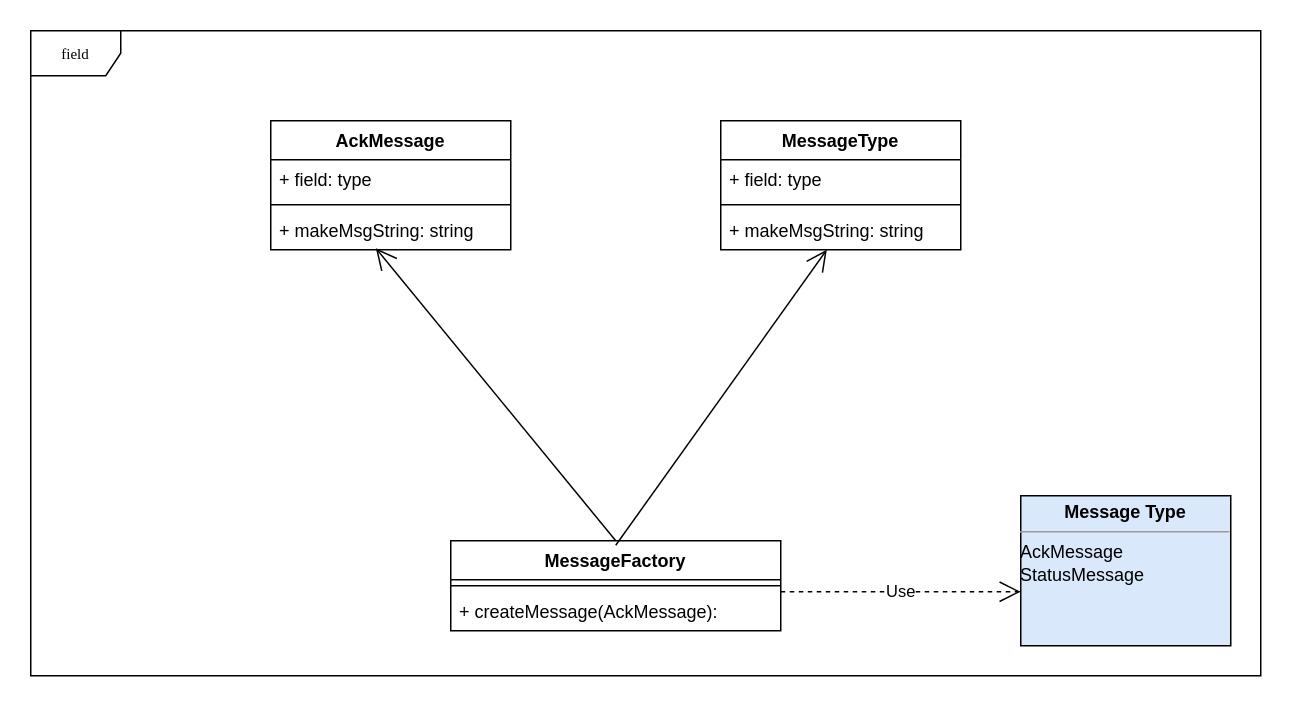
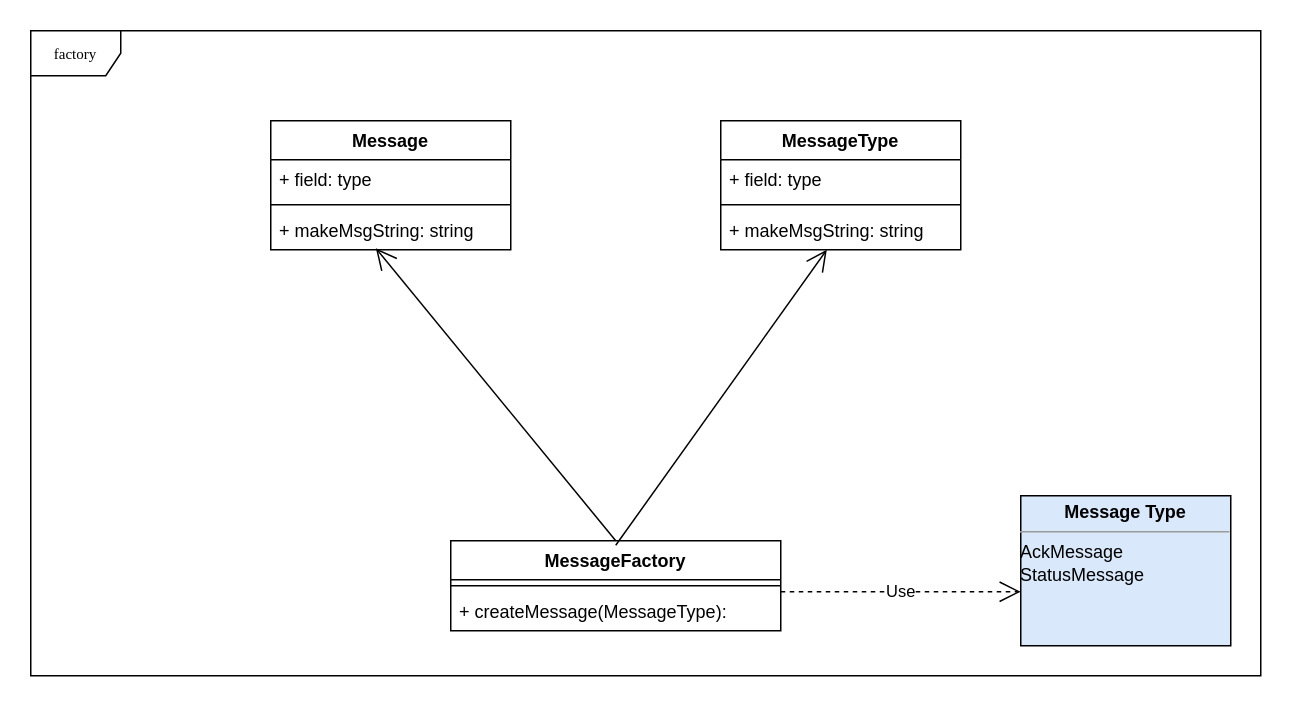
- <mxCell id="2" value="field" style="shape=umlFrame;whiteSpace=wrap;html=1;rounded=0;shadow=0;comic=0;labelBackgroundColor=none;strokeColor=#000000;strokeWidth=1;fillColor=#ffffff;fontFamily=Verdana;fontSize=10;fontColor=#000000;align=center;" parent="1" vertex="1"><mxGeometry y="20" width="820" height="430" as="geometry" x="20" /></mxCell>
+ <mxCell id="2" value="factory" style="shape=umlFrame;whiteSpace=wrap;html=1;rounded=0;shadow=0;comic=0;labelBackgroundColor=none;strokeColor=#000000;strokeWidth=1;fillColor=#ffffff;fontFamily=Verdana;fontSize=10;fontColor=#000000;align=center;" parent="1" vertex="1"><mxGeometry y="20" width="820" height="430" as="geometry" x="20" /></mxCell>
- <mxCell id="8" value="AckMessage" style="swimlane;fontStyle=1;align=center;verticalAlign=top;childLayout=stackLayout;horizontal=1;startSize=26;horizontalStack=0;resizeParent=1;resizeParentMax=0;resizeLast=0;collapsible=1;marginBottom=0;" vertex="1" parent="7"><mxGeometry width="160" height="86" as="geometry" /></mxCell>
+ <mxCell id="8" value="Message" style="swimlane;fontStyle=1;align=center;verticalAlign=top;childLayout=stackLayout;horizontal=1;startSize=26;horizontalStack=0;resizeParent=1;resizeParentMax=0;resizeLast=0;collapsible=1;marginBottom=0;" vertex="1" parent="7"><mxGeometry width="160" height="86" as="geometry" /></mxCell>
- <mxCell id="6" value="+ createMessage(AckMessage): " style="text;strokeColor=none;fillColor=none;align=left;verticalAlign=top;spacingLeft=4;spacingRight=4;overflow=hidden;rotatable=0;points=[[0,0.5],[1,0.5]];portConstraint=eastwest;" vertex="1" parent="4"><mxGeometry y="34" width="220" height="26" as="geometry" /></mxCell>
+ <mxCell id="6" value="+ createMessage(MessageType): " style="text;strokeColor=none;fillColor=none;align=left;verticalAlign=top;spacingLeft=4;spacingRight=4;overflow=hidden;rotatable=0;points=[[0,0.5],[1,0.5]];portConstraint=eastwest;" vertex="1" parent="4"><mxGeometry y="34" width="220" height="26" as="geometry" /></mxCell>
